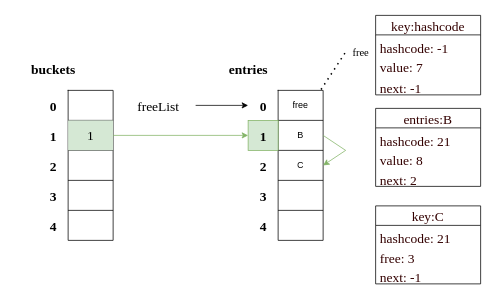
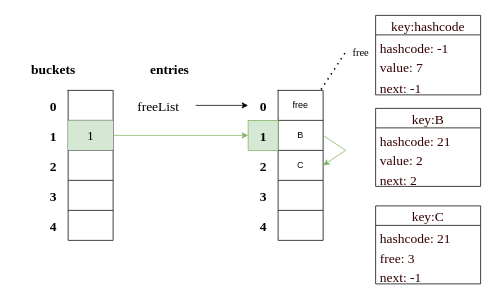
- <mxCell id="26" value="&lt;font face=&quot;Comic Sans MS&quot; style=&quot;font-size: 18px&quot;&gt;entries&lt;/font&gt;" style="text;strokeColor=none;fillColor=none;html=1;fontSize=24;fontStyle=1;verticalAlign=middle;align=center;" parent="1" vertex="1"><mxGeometry x="280" y="70" width="100" height="40" as="geometry" /></mxCell>
+ <mxCell id="26" value="&lt;font face=&quot;Comic Sans MS&quot; style=&quot;font-size: 18px&quot;&gt;entries&lt;/font&gt;" style="text;strokeColor=none;fillColor=none;html=1;fontSize=24;fontStyle=1;verticalAlign=middle;align=center;" parent="1" vertex="1"><mxGeometry x="175" y="70" width="100" height="40" as="geometry" /></mxCell>
- <mxCell id="41" value="entries:B" style="swimlane;fontStyle=0;childLayout=stackLayout;horizontal=1;startSize=26;fillColor=none;horizontalStack=0;resizeParent=1;resizeParentMax=0;resizeLast=0;collapsible=1;marginBottom=0;fontFamily=Times New Roman;fontSize=18;fontColor=#330000;" parent="1" vertex="1"><mxGeometry x="500" y="144" width="140" height="104" as="geometry" /></mxCell>
+ <mxCell id="41" value="key:B" style="swimlane;fontStyle=0;childLayout=stackLayout;horizontal=1;startSize=26;fillColor=none;horizontalStack=0;resizeParent=1;resizeParentMax=0;resizeLast=0;collapsible=1;marginBottom=0;fontFamily=Times New Roman;fontSize=18;fontColor=#330000;" parent="1" vertex="1"><mxGeometry x="500" y="144" width="140" height="104" as="geometry" /></mxCell>
- <mxCell id="43" value="value: 8" style="text;strokeColor=none;fillColor=none;align=left;verticalAlign=top;spacingLeft=4;spacingRight=4;overflow=hidden;rotatable=0;points=[[0,0.5],[1,0.5]];portConstraint=eastwest;fontFamily=Times New Roman;fontSize=18;fontColor=#330000;" parent="41" vertex="1"><mxGeometry y="52" width="140" height="26" as="geometry" /></mxCell>
+ <mxCell id="43" value="value: 2" style="text;strokeColor=none;fillColor=none;align=left;verticalAlign=top;spacingLeft=4;spacingRight=4;overflow=hidden;rotatable=0;points=[[0,0.5],[1,0.5]];portConstraint=eastwest;fontFamily=Times New Roman;fontSize=18;fontColor=#330000;" parent="41" vertex="1"><mxGeometry y="52" width="140" height="26" as="geometry" /></mxCell>
